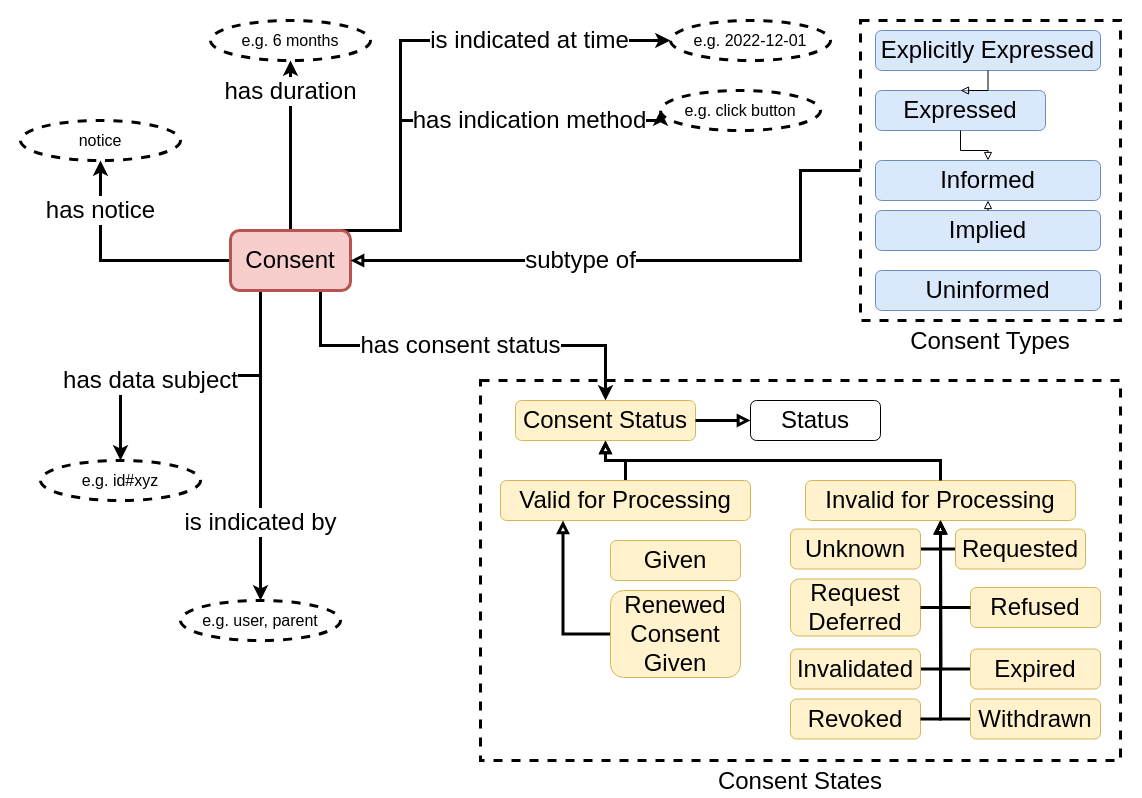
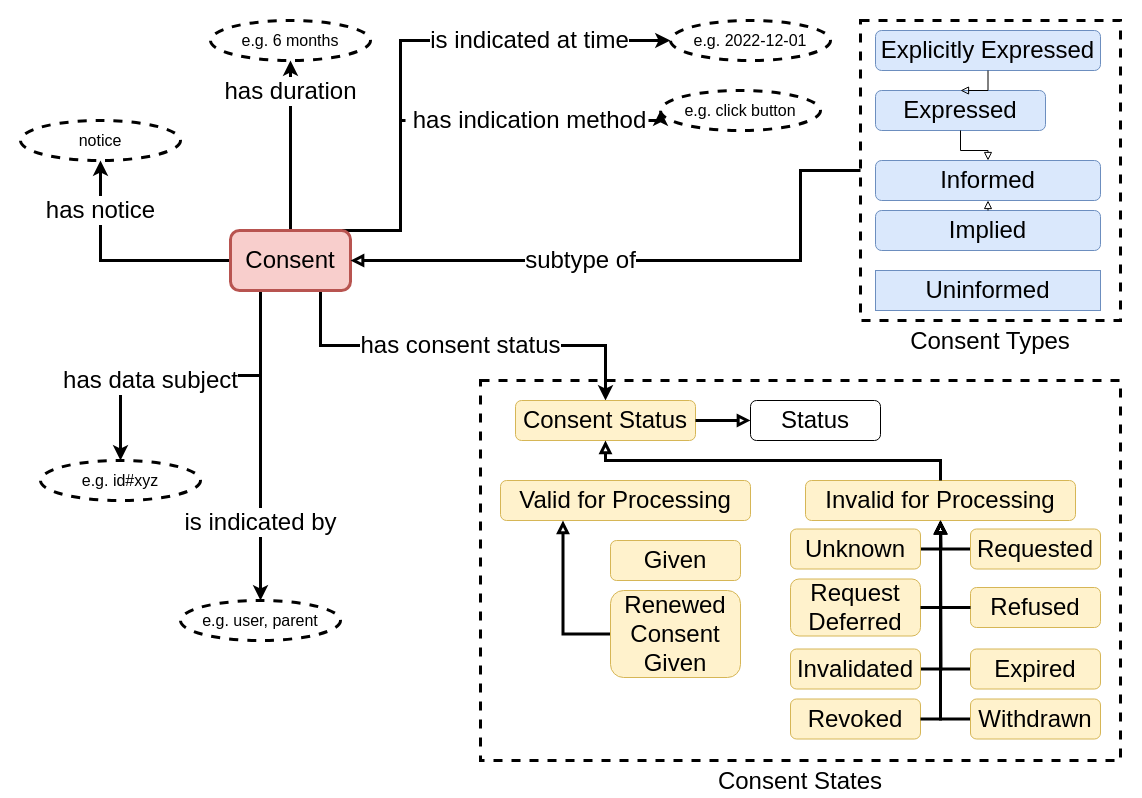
- <mxCell id="13" value="has indication method" style="edgeStyle=orthogonalEdgeStyle;rounded=0;orthogonalLoop=1;jettySize=auto;html=1;exitX=0.5;exitY=0;exitDx=0;exitDy=0;entryX=0;entryY=0.5;entryDx=0;entryDy=0;fontSize=24;strokeWidth=3;" parent="1" source="19" target="53" edge="1"><mxGeometry x="0.429" relative="1" as="geometry"><Array as="points"><mxPoint x="400" y="230" /><mxPoint x="400" y="120" /></Array><mxPoint x="-1" as="offset" /></mxGeometry></mxCell>
+ <mxCell id="13" value="has indication method" style="edgeStyle=orthogonalEdgeStyle;rounded=0;orthogonalLoop=1;jettySize=auto;html=1;exitX=0.5;exitY=0;exitDx=0;exitDy=0;entryX=0;entryY=0.5;entryDx=0;entryDy=0;fontSize=24;strokeWidth=3;dashed=1;" parent="1" source="19" target="53" edge="1"><mxGeometry x="0.429" relative="1" as="geometry"><Array as="points"><mxPoint x="400" y="230" /><mxPoint x="400" y="120" /></Array><mxPoint x="-1" as="offset" /></mxGeometry></mxCell>
- <mxCell id="11" value="Uninformed" style="rounded=1;whiteSpace=wrap;html=1;strokeWidth=1;fillColor=#dae8fc;strokeColor=#6c8ebf;fontSize=24;" parent="2" vertex="1"><mxGeometry x="15" y="250" width="225" height="40" as="geometry" /></mxCell>
+ <mxCell id="11" value="Uninformed" style="whiteSpace=wrap;html=1;strokeWidth=1;fillColor=#dae8fc;strokeColor=#6c8ebf;fontSize=24;rounded=0;" parent="2" vertex="1"><mxGeometry x="15" y="250" width="225" height="40" as="geometry" /></mxCell>
- <mxCell id="26" style="edgeStyle=orthogonalEdgeStyle;rounded=0;orthogonalLoop=1;jettySize=auto;html=1;exitX=0.5;exitY=0;exitDx=0;exitDy=0;entryX=0.5;entryY=1;entryDx=0;entryDy=0;strokeWidth=3;endArrow=block;endFill=0;" edge="1" parent="23" source="27" target="30"><mxGeometry relative="1" as="geometry" /></mxCell>
- <mxCell id="41" value="Requested" style="rounded=1;whiteSpace=wrap;html=1;strokeWidth=1;fillColor=#fff2cc;strokeColor=#d6b656;fontSize=24;" parent="33" vertex="1"><mxGeometry x="165" y="48.5" width="130" height="40" as="geometry" /></mxCell>
+ <mxCell id="41" value="Requested" style="rounded=1;whiteSpace=wrap;html=1;strokeWidth=1;fillColor=#fff2cc;strokeColor=#d6b656;fontSize=24;" parent="33" vertex="1"><mxGeometry x="180" y="48.5" width="130" height="40" as="geometry" /></mxCell>
